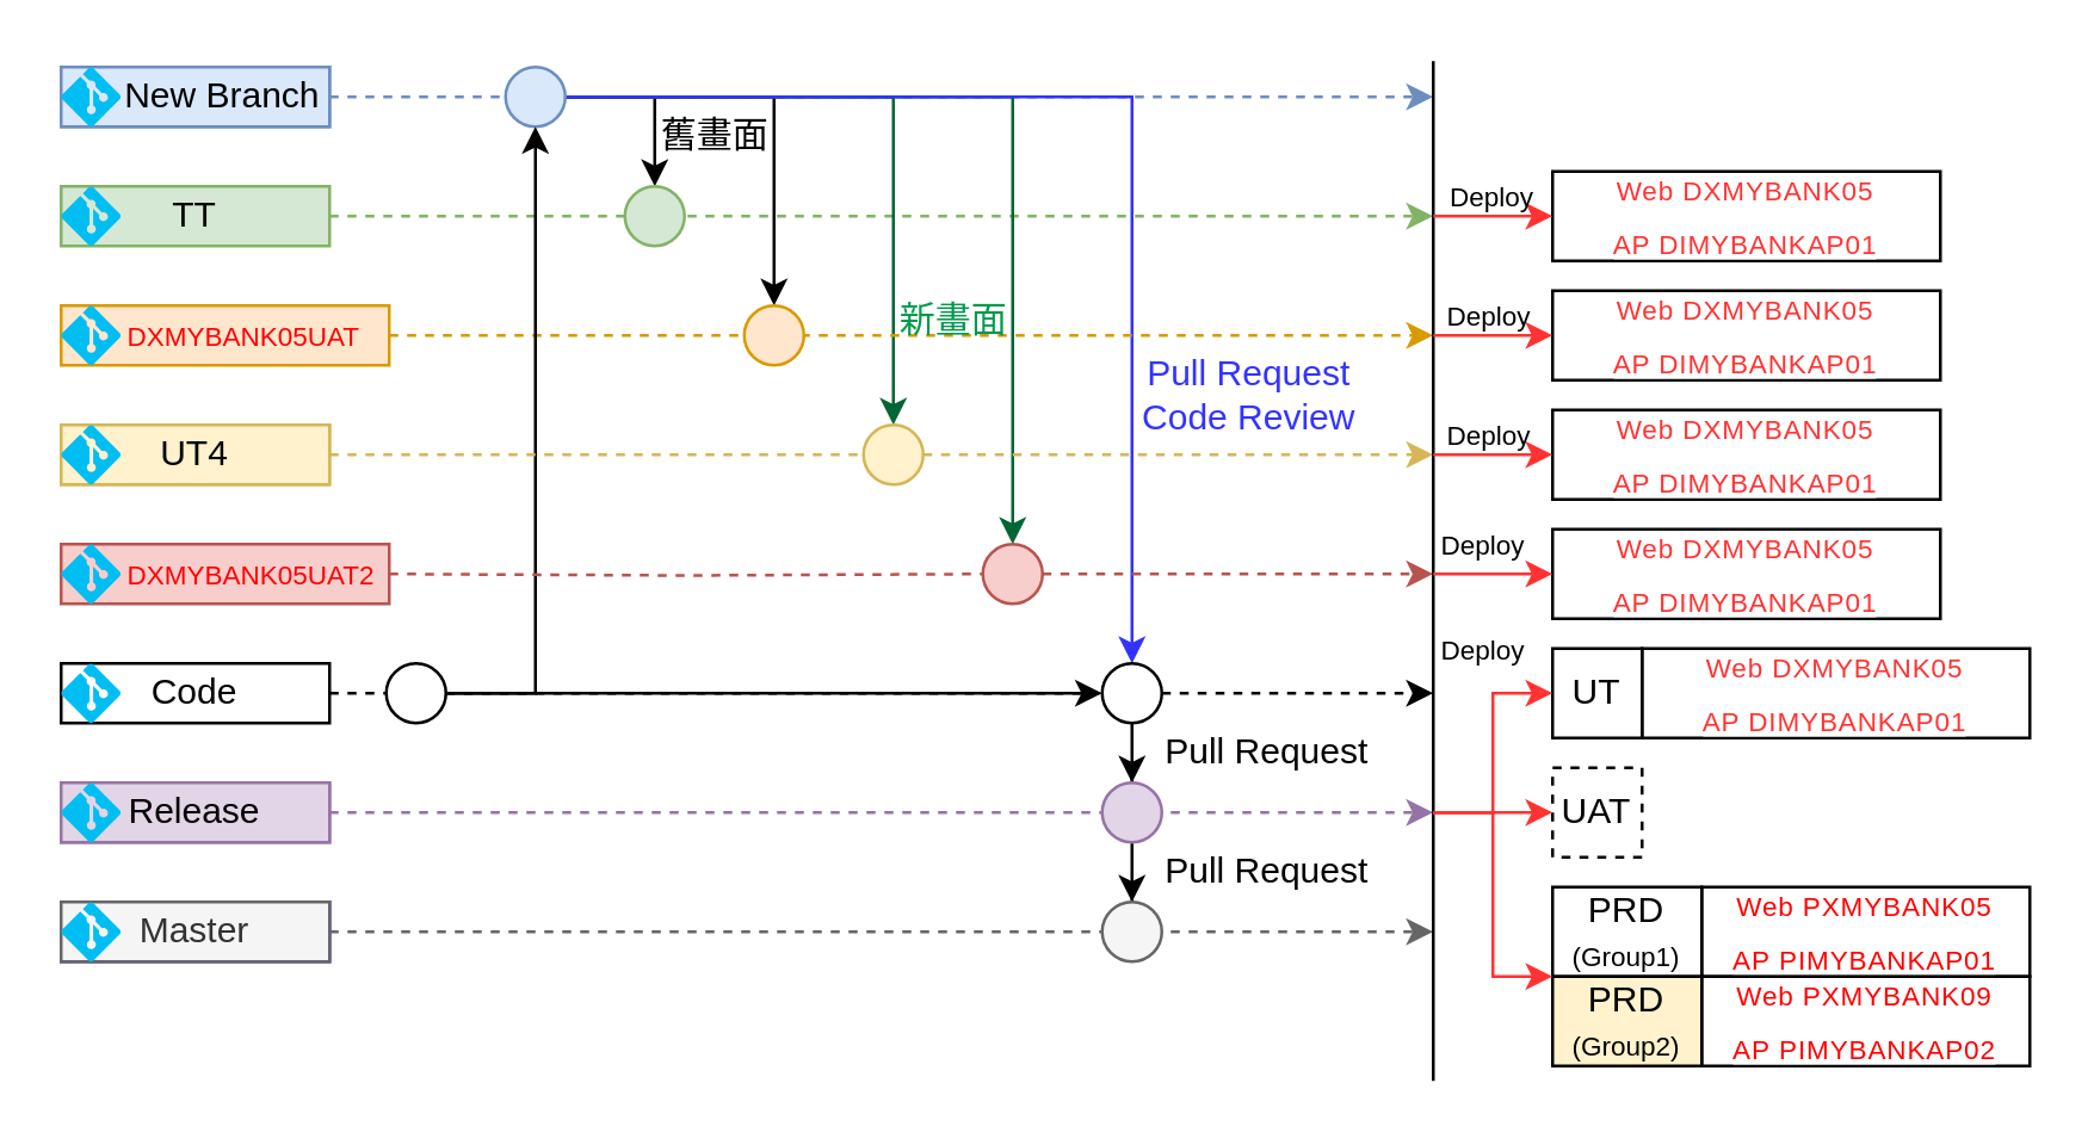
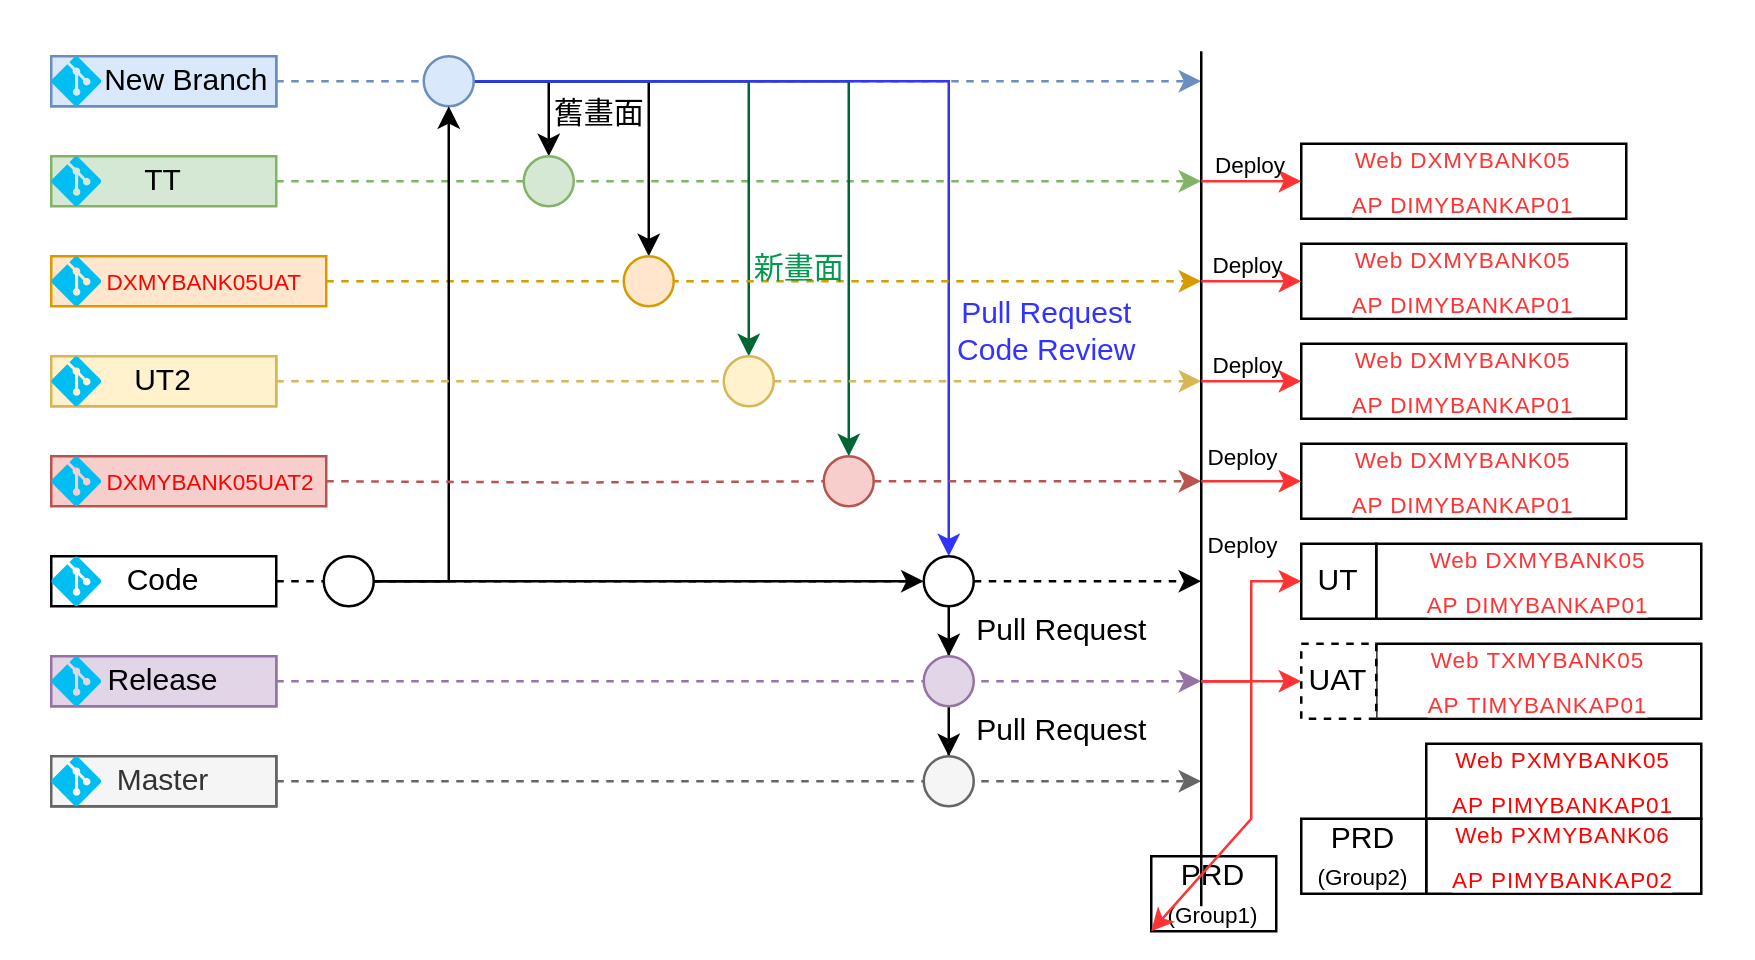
- <mxCell id="12" value="UT4" style="text;html=1;fillColor=#fff2cc;align=center;verticalAlign=middle;whiteSpace=wrap;rounded=0;strokeColor=#d6b656;" parent="11" vertex="1"><mxGeometry width="90" height="20" as="geometry" /></mxCell>
+ <mxCell id="12" value="UT2" style="text;html=1;fillColor=#fff2cc;align=center;verticalAlign=middle;whiteSpace=wrap;rounded=0;strokeColor=#d6b656;" parent="11" vertex="1"><mxGeometry width="90" height="20" as="geometry" /></mxCell>
+ <mxCell id="65" value="&lt;font style=&quot;font-size: 9px&quot; color=&quot;#ff3333&quot;&gt;&lt;font style=&quot;font-size: 9px&quot;&gt;&lt;span style=&quot;letter-spacing: 0.35px ; background-color: rgb(255 , 255 , 255)&quot;&gt;Web&amp;nbsp;&lt;/span&gt;&lt;span style=&quot;letter-spacing: 0.35px ; background-color: rgb(255 , 255 , 255)&quot;&gt;TXMYBANK05&lt;/span&gt;&lt;span style=&quot;letter-spacing: 0.35px ; background-color: rgb(255 , 255 , 255)&quot;&gt;&lt;br&gt;&lt;/span&gt;&lt;span style=&quot;letter-spacing: 0.35px ; background-color: rgb(255 , 255 , 255)&quot;&gt;AP&amp;nbsp;&lt;/span&gt;&lt;/font&gt;&lt;span style=&quot;letter-spacing: 0.35px ; background-color: rgb(255 , 255 , 255)&quot;&gt;TIMYBANKAP01&lt;/span&gt;&lt;/font&gt;&lt;span style=&quot;color: rgb(51 , 51 , 51) ; font-family: , &amp;#34;blinkmacsystemfont&amp;#34; , &amp;#34;segoe ui&amp;#34; , &amp;#34;helvetica neue&amp;#34; , &amp;#34;helvetica&amp;#34; , &amp;#34;roboto&amp;#34; , &amp;#34;arial&amp;#34; , &amp;#34;pingfang tc&amp;#34; , &amp;#34;microsoft jhenghei&amp;#34; , , sans-serif , &amp;#34;apple color emoji&amp;#34; , &amp;#34;segoe ui emoji&amp;#34; , &amp;#34;segoe ui symbol&amp;#34; ; font-size: 16px ; letter-spacing: 0.35px ; background-color: rgb(255 , 255 , 255)&quot;&gt;&lt;br&gt;&lt;/span&gt;" style="text;html=1;fillColor=none;align=center;verticalAlign=middle;whiteSpace=wrap;rounded=0;strokeColor=#000000;" vertex="1" parent="1"><mxGeometry x="550" y="257" width="130" height="30" as="geometry" /></mxCell>
- <mxCell id="70" value="PRD&lt;br&gt;&lt;font style=&quot;font-size: 9px&quot;&gt;(&lt;font style=&quot;font-size: 9px&quot;&gt;Group1&lt;/font&gt;)&lt;/font&gt;" style="rounded=0;whiteSpace=wrap;html=1;" vertex="1" parent="1"><mxGeometry x="520" y="297" width="50" height="30" as="geometry" /></mxCell>
+ <mxCell id="70" value="PRD&lt;br&gt;&lt;font style=&quot;font-size: 9px&quot;&gt;(&lt;font style=&quot;font-size: 9px&quot;&gt;Group1&lt;/font&gt;)&lt;/font&gt;" style="rounded=0;whiteSpace=wrap;html=1;" vertex="1" parent="1"><mxGeometry x="460" y="342" width="50" height="30" as="geometry" /></mxCell>
- <mxCell id="71" value="PRD&lt;br&gt;&lt;font style=&quot;font-size: 9px&quot;&gt;(Group&lt;font style=&quot;font-size: 9px&quot;&gt;2&lt;/font&gt;)&lt;/font&gt;" style="rounded=0;whiteSpace=wrap;html=1;fillColor=#fff2cc;" vertex="1" parent="1"><mxGeometry x="520" y="327" width="50" height="30" as="geometry" /></mxCell>
+ <mxCell id="71" value="PRD&lt;br&gt;&lt;font style=&quot;font-size: 9px&quot;&gt;(Group&lt;font style=&quot;font-size: 9px&quot;&gt;2&lt;/font&gt;)&lt;/font&gt;" style="rounded=0;whiteSpace=wrap;html=1;" vertex="1" parent="1"><mxGeometry x="520" y="327" width="50" height="30" as="geometry" /></mxCell>
- <mxCell id="67" value="&lt;font style=&quot;font-size: 9px&quot; color=&quot;#ff0000&quot;&gt;&lt;font style=&quot;font-size: 9px&quot;&gt;&lt;font style=&quot;font-size: 9px&quot;&gt;&lt;span style=&quot;letter-spacing: 0.35px ; background-color: rgb(255 , 255 , 255)&quot;&gt;Web&amp;nbsp;&lt;/span&gt;&lt;span style=&quot;letter-spacing: 0.35px ; text-align: left ; background-color: rgb(255 , 255 , 255)&quot;&gt;PXMYBANK09&lt;/span&gt;&lt;span style=&quot;letter-spacing: 0.35px ; background-color: rgb(255 , 255 , 255)&quot;&gt;&lt;br&gt;&lt;/span&gt;&lt;span style=&quot;letter-spacing: 0.35px ; background-color: rgb(255 , 255 , 255)&quot;&gt;AP&amp;nbsp;&lt;/span&gt;&lt;/font&gt;&lt;/font&gt;&lt;span style=&quot;letter-spacing: 0.35px ; text-align: left ; background-color: rgb(255 , 255 , 255)&quot;&gt;PIMYBANKAP02&lt;/span&gt;&lt;/font&gt;&lt;span style=&quot;color: rgb(51 , 51 , 51) ; font-family: , &amp;#34;blinkmacsystemfont&amp;#34; , &amp;#34;segoe ui&amp;#34; , &amp;#34;helvetica neue&amp;#34; , &amp;#34;helvetica&amp;#34; , &amp;#34;roboto&amp;#34; , &amp;#34;arial&amp;#34; , &amp;#34;pingfang tc&amp;#34; , &amp;#34;microsoft jhenghei&amp;#34; , , sans-serif , &amp;#34;apple color emoji&amp;#34; , &amp;#34;segoe ui emoji&amp;#34; , &amp;#34;segoe ui symbol&amp;#34; ; font-size: 16px ; letter-spacing: 0.35px ; background-color: rgb(255 , 255 , 255)&quot;&gt;&lt;br&gt;&lt;/span&gt;" style="text;html=1;fillColor=none;align=center;verticalAlign=middle;whiteSpace=wrap;rounded=0;strokeColor=#000000;" vertex="1" parent="1"><mxGeometry x="570" y="327" width="110" height="30" as="geometry" /></mxCell>
+ <mxCell id="67" value="&lt;font style=&quot;font-size: 9px&quot; color=&quot;#ff0000&quot;&gt;&lt;font style=&quot;font-size: 9px&quot;&gt;&lt;font style=&quot;font-size: 9px&quot;&gt;&lt;span style=&quot;letter-spacing: 0.35px ; background-color: rgb(255 , 255 , 255)&quot;&gt;Web&amp;nbsp;&lt;/span&gt;&lt;span style=&quot;letter-spacing: 0.35px ; text-align: left ; background-color: rgb(255 , 255 , 255)&quot;&gt;PXMYBANK06&lt;/span&gt;&lt;span style=&quot;letter-spacing: 0.35px ; background-color: rgb(255 , 255 , 255)&quot;&gt;&lt;br&gt;&lt;/span&gt;&lt;span style=&quot;letter-spacing: 0.35px ; background-color: rgb(255 , 255 , 255)&quot;&gt;AP&amp;nbsp;&lt;/span&gt;&lt;/font&gt;&lt;/font&gt;&lt;span style=&quot;letter-spacing: 0.35px ; text-align: left ; background-color: rgb(255 , 255 , 255)&quot;&gt;PIMYBANKAP02&lt;/span&gt;&lt;/font&gt;&lt;span style=&quot;color: rgb(51 , 51 , 51) ; font-family: , &amp;#34;blinkmacsystemfont&amp;#34; , &amp;#34;segoe ui&amp;#34; , &amp;#34;helvetica neue&amp;#34; , &amp;#34;helvetica&amp;#34; , &amp;#34;roboto&amp;#34; , &amp;#34;arial&amp;#34; , &amp;#34;pingfang tc&amp;#34; , &amp;#34;microsoft jhenghei&amp;#34; , , sans-serif , &amp;#34;apple color emoji&amp;#34; , &amp;#34;segoe ui emoji&amp;#34; , &amp;#34;segoe ui symbol&amp;#34; ; font-size: 16px ; letter-spacing: 0.35px ; background-color: rgb(255 , 255 , 255)&quot;&gt;&lt;br&gt;&lt;/span&gt;" style="text;html=1;fillColor=none;align=center;verticalAlign=middle;whiteSpace=wrap;rounded=0;strokeColor=#000000;" vertex="1" parent="1"><mxGeometry x="570" y="327" width="110" height="30" as="geometry" /></mxCell>
